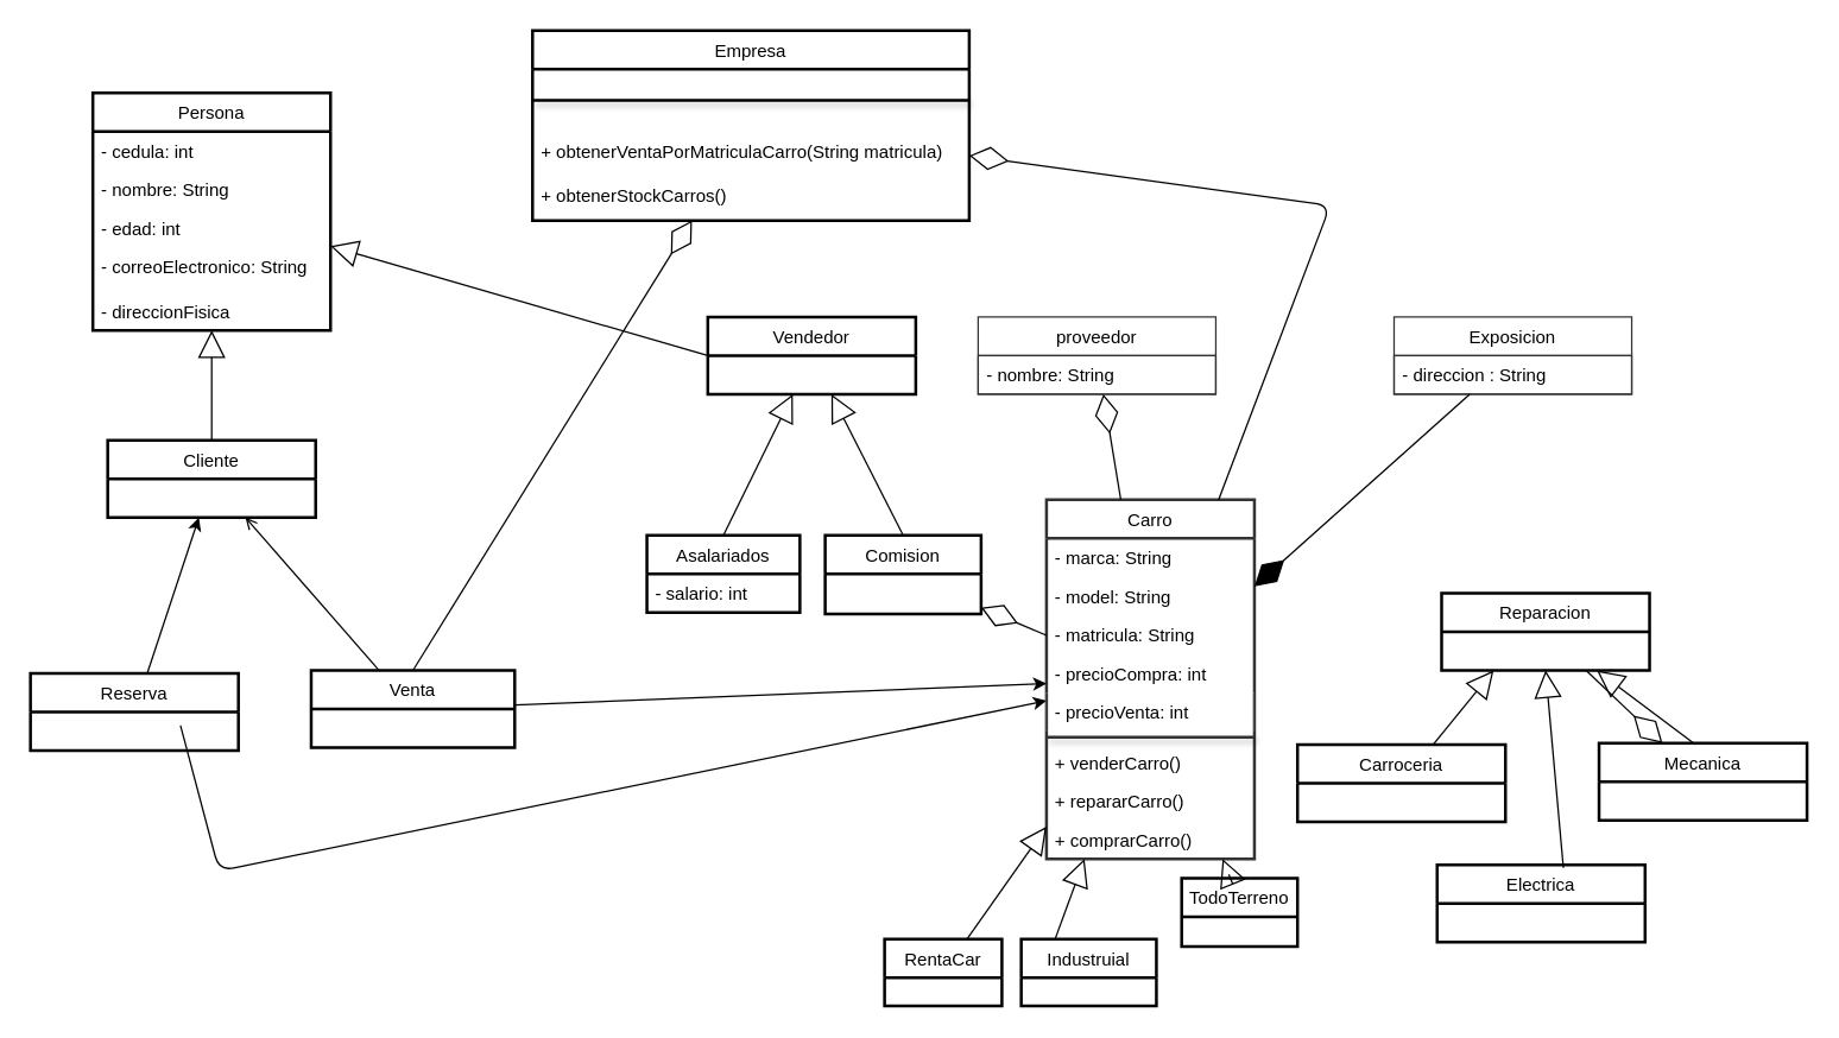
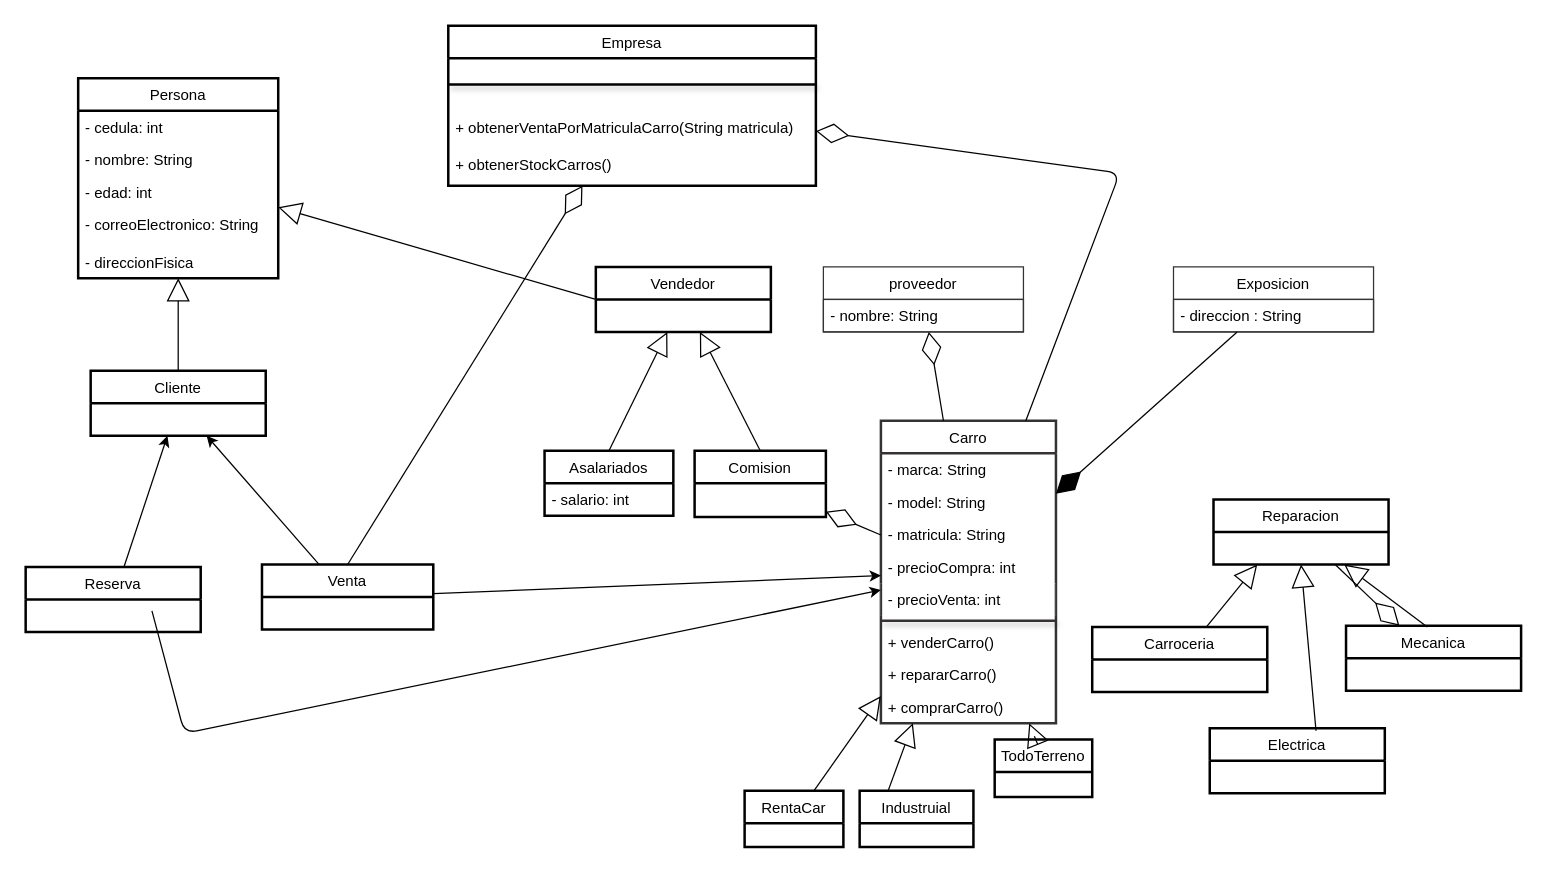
- <mxCell id="45" style="edgeStyle=none;html=1;strokeColor=#000000;fontColor=#FFFFFF;endArrow=open;" edge="1" parent="1" source="47" target="42"><mxGeometry relative="1" as="geometry"><mxPoint x="226" y="371" as="targetPoint" /></mxGeometry></mxCell>
+ <mxCell id="45" style="edgeStyle=none;html=1;strokeColor=#000000;fontColor=#FFFFFF;" edge="1" parent="1" source="47" target="42"><mxGeometry relative="1" as="geometry"><mxPoint x="226" y="371" as="targetPoint" /></mxGeometry></mxCell>
